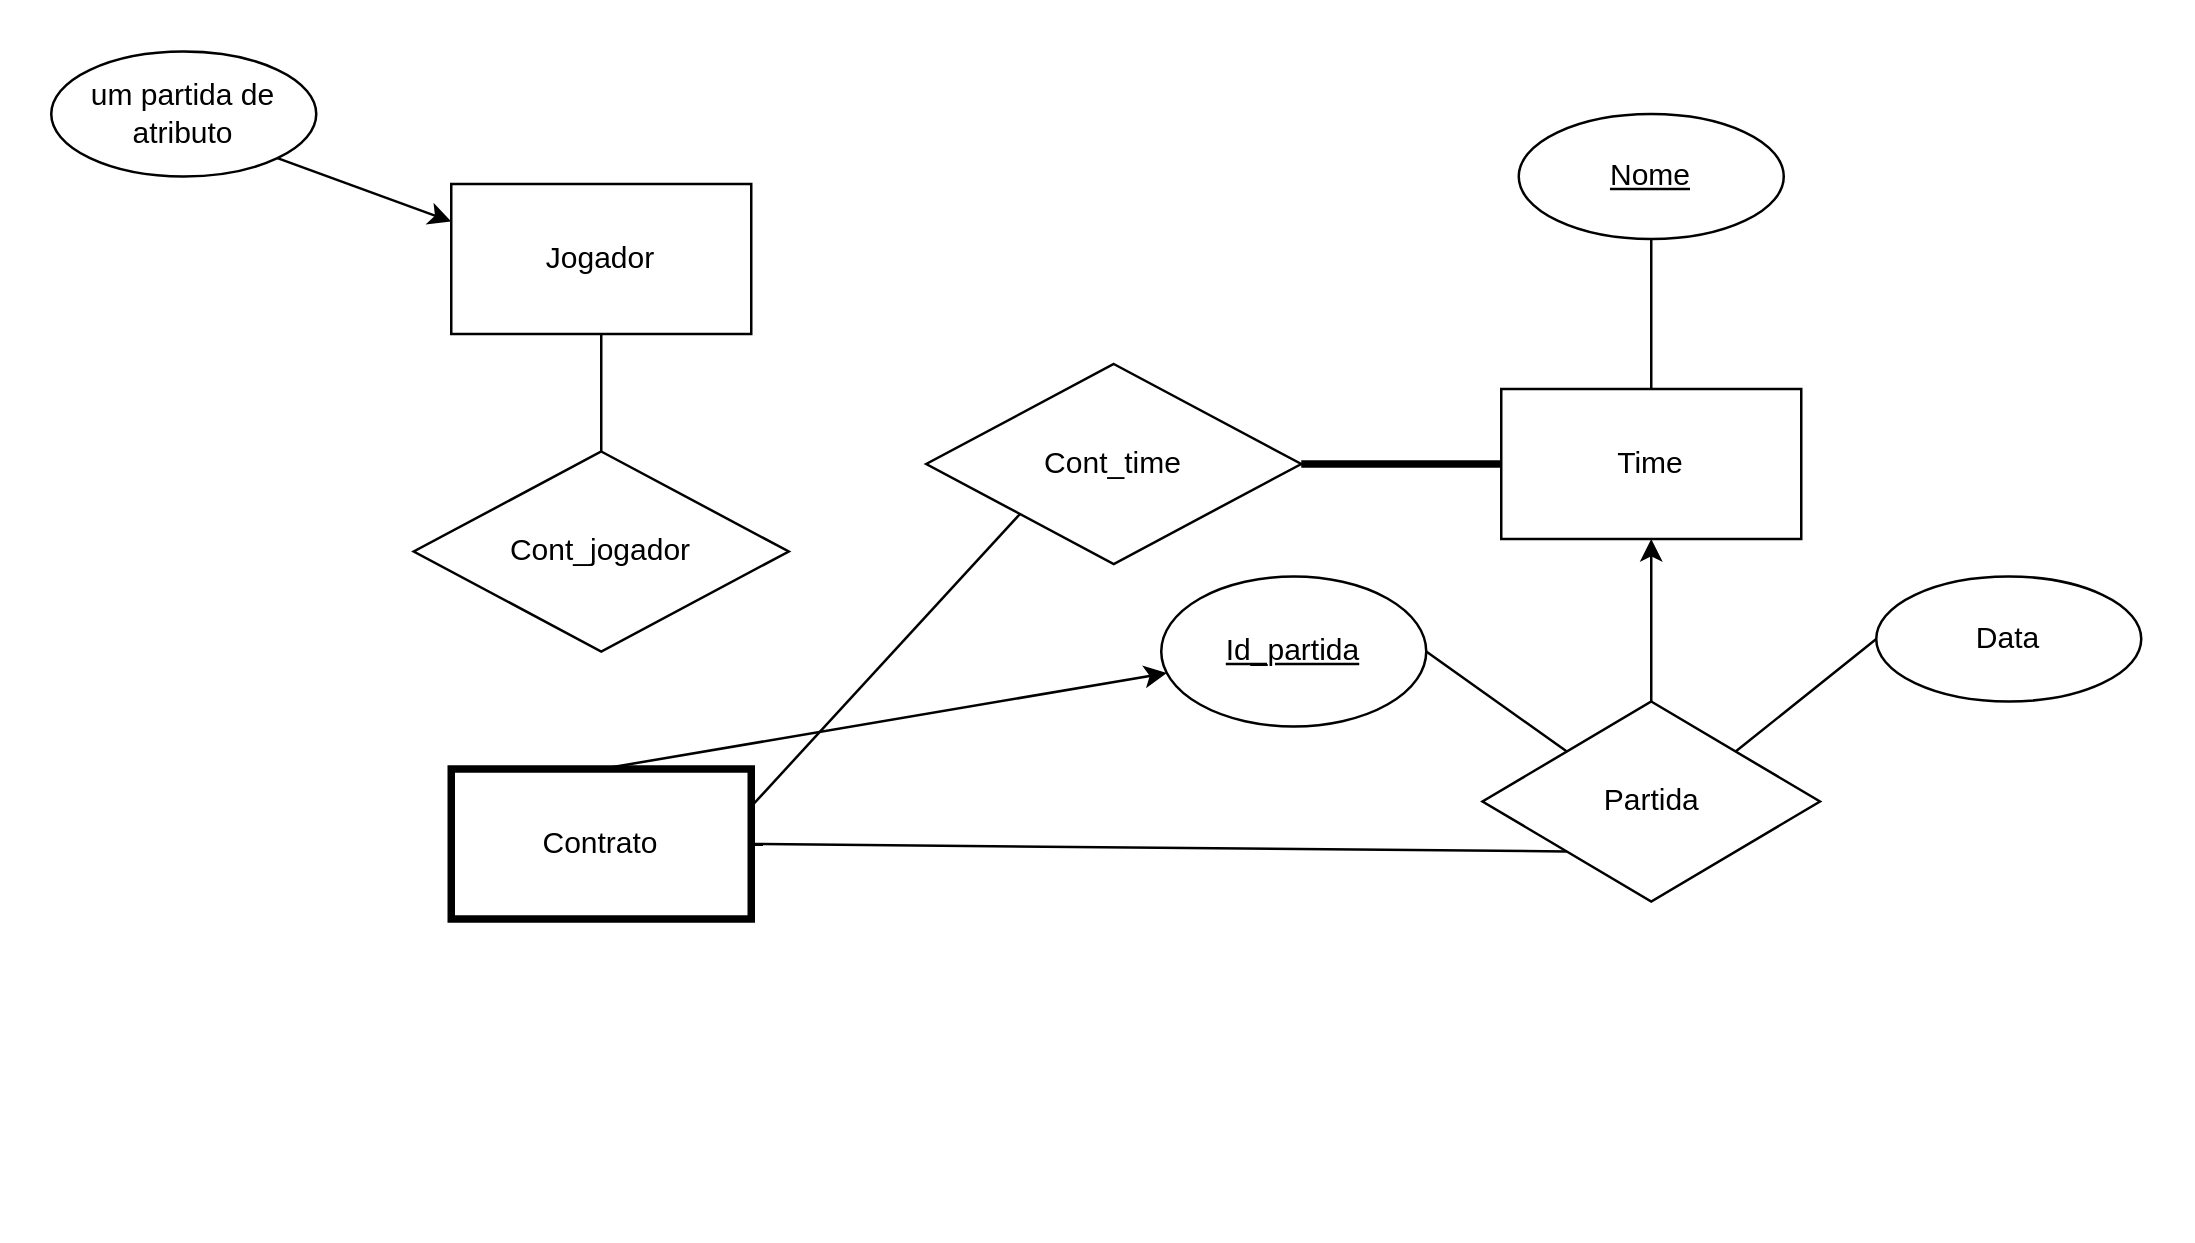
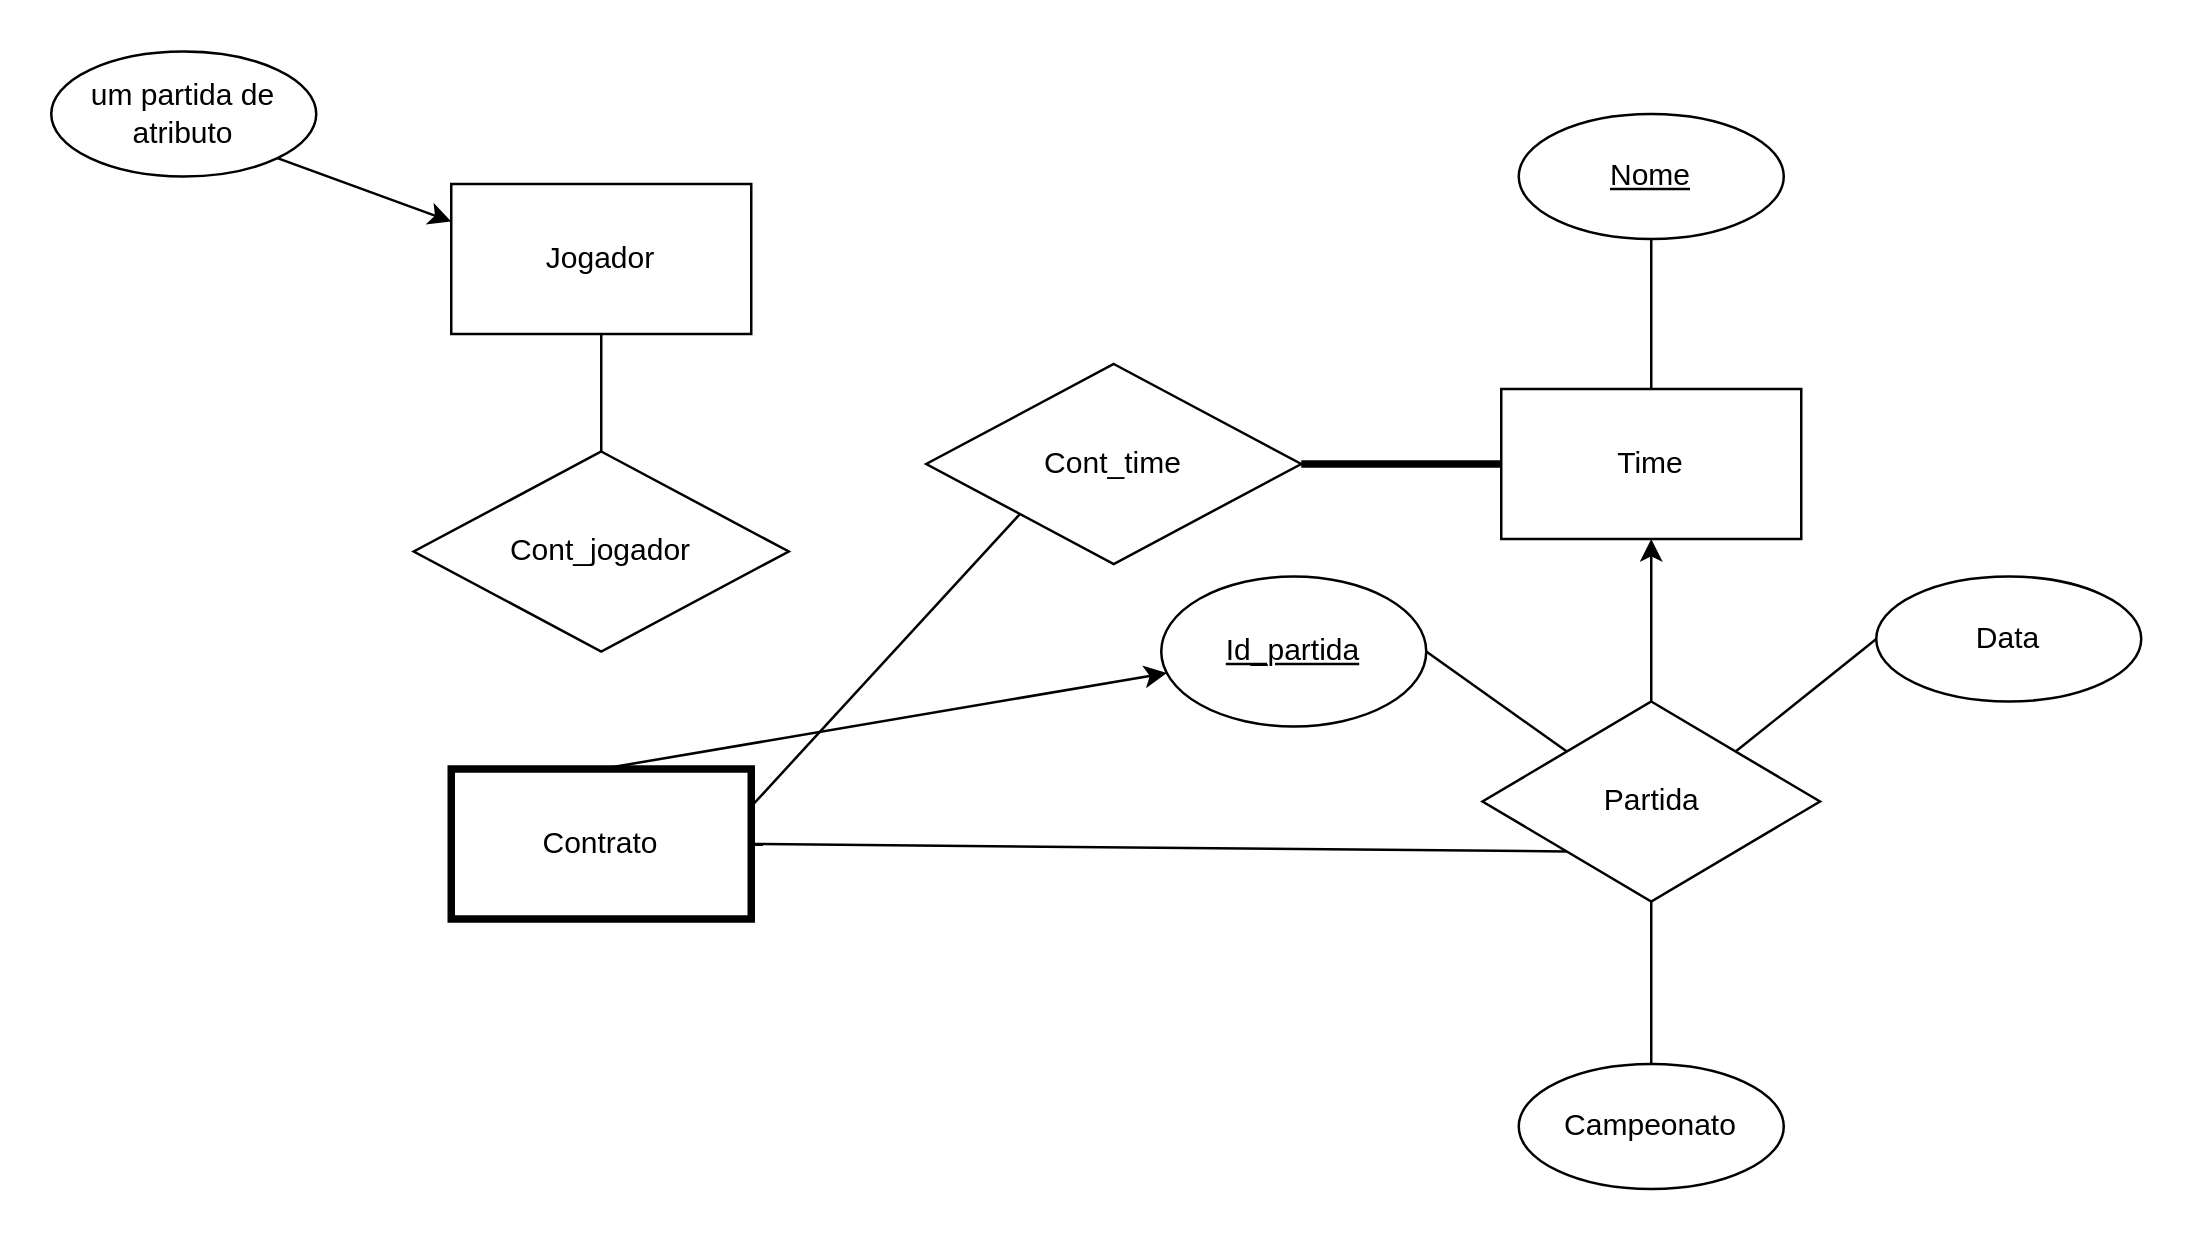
+ <mxCell id="22" style="edgeStyle=none;rounded=0;orthogonalLoop=1;jettySize=auto;html=1;exitX=0.5;exitY=0;exitDx=0;exitDy=0;endArrow=none;endFill=0;" edge="1" parent="1" source="23" target="8"><mxGeometry relative="1" as="geometry" /></mxCell>
+ <mxCell id="23" value="Campeonato" style="ellipse;whiteSpace=wrap;html=1;" vertex="1" parent="1"><mxGeometry x="607" y="425" width="106" height="50" as="geometry" /></mxCell>
